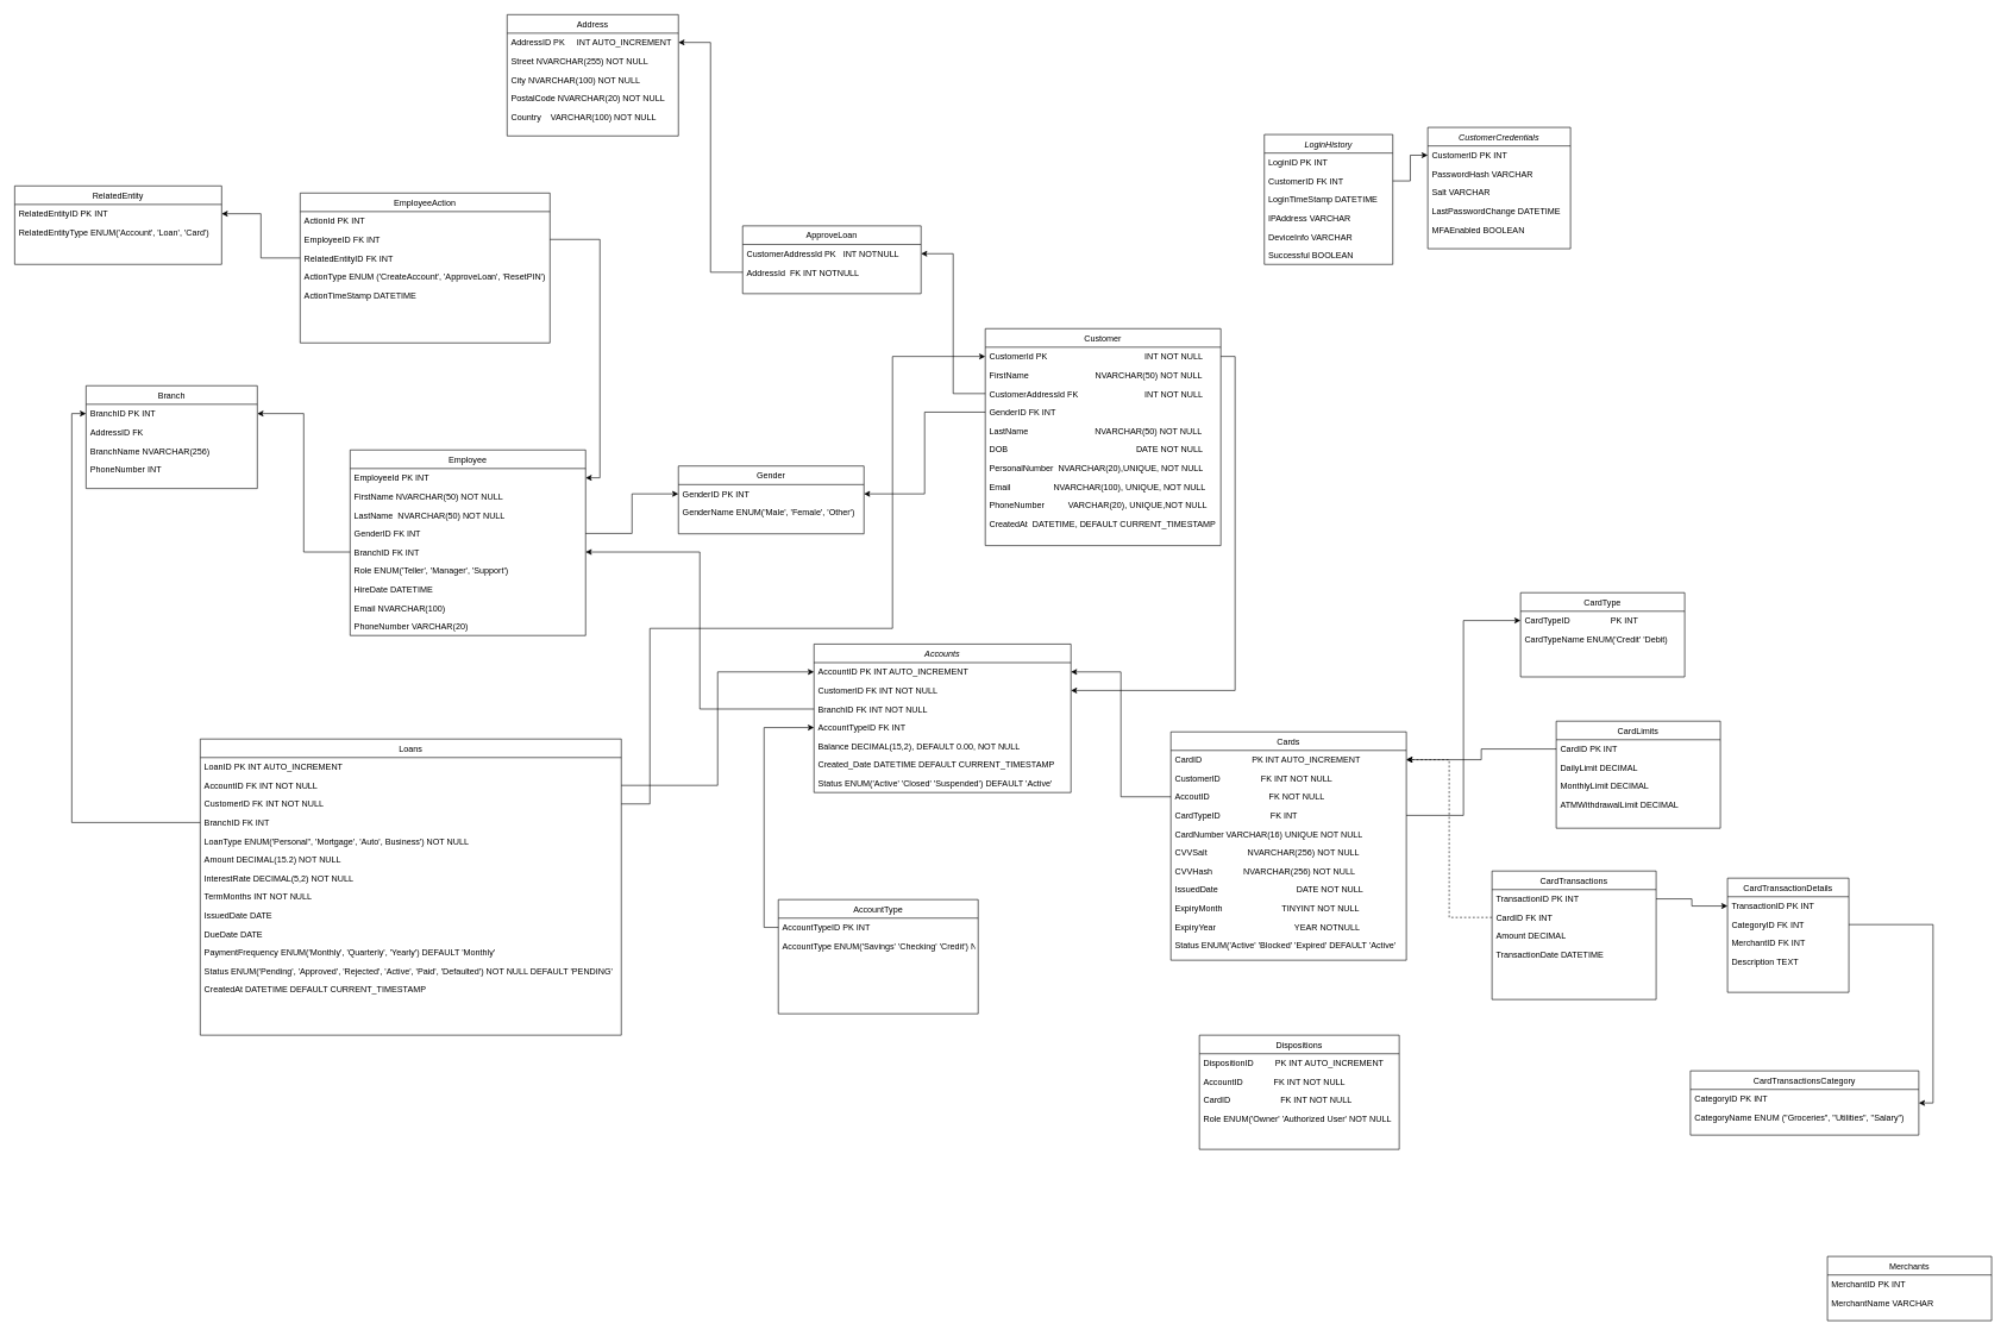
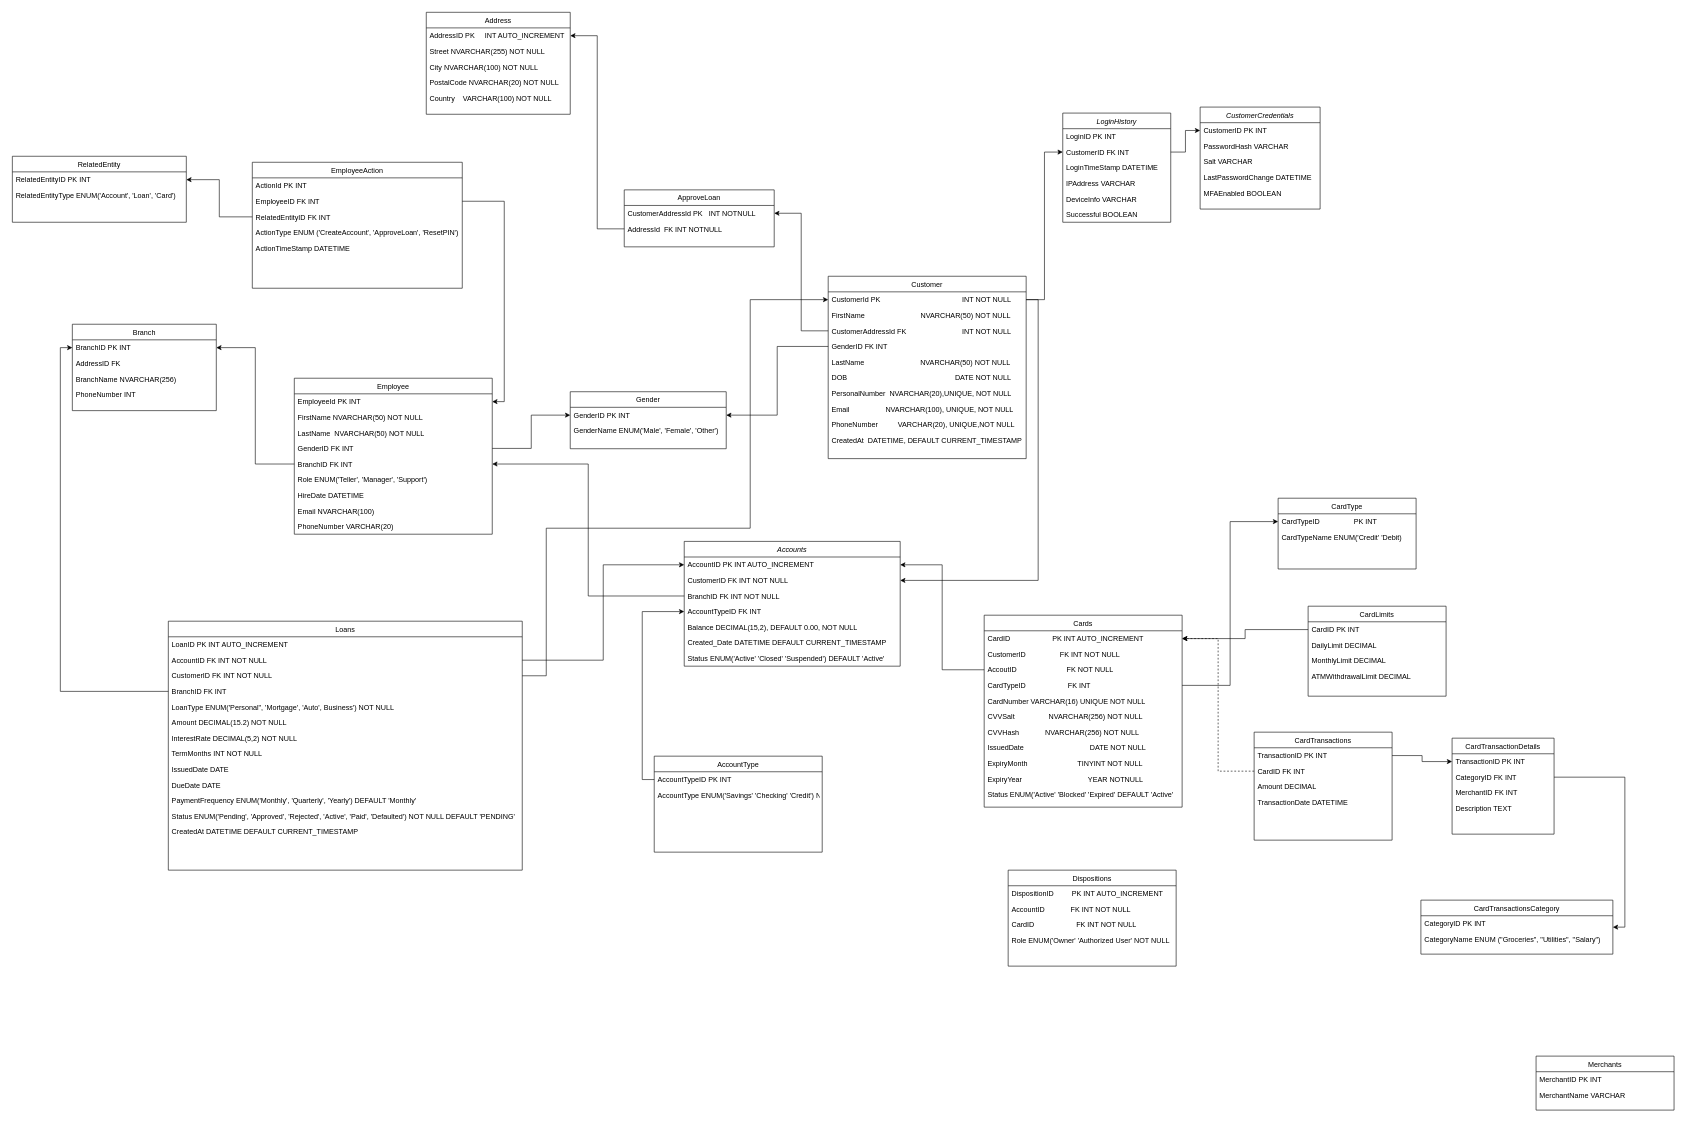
+ <mxCell id="133" style="edgeStyle=orthogonalEdgeStyle;rounded=0;orthogonalLoop=1;jettySize=auto;html=1;exitX=1;exitY=0.5;exitDx=0;exitDy=0;entryX=0;entryY=0.5;entryDx=0;entryDy=0;" edge="1" parent="1" source="11" target="66"><mxGeometry relative="1" as="geometry" /></mxCell>
